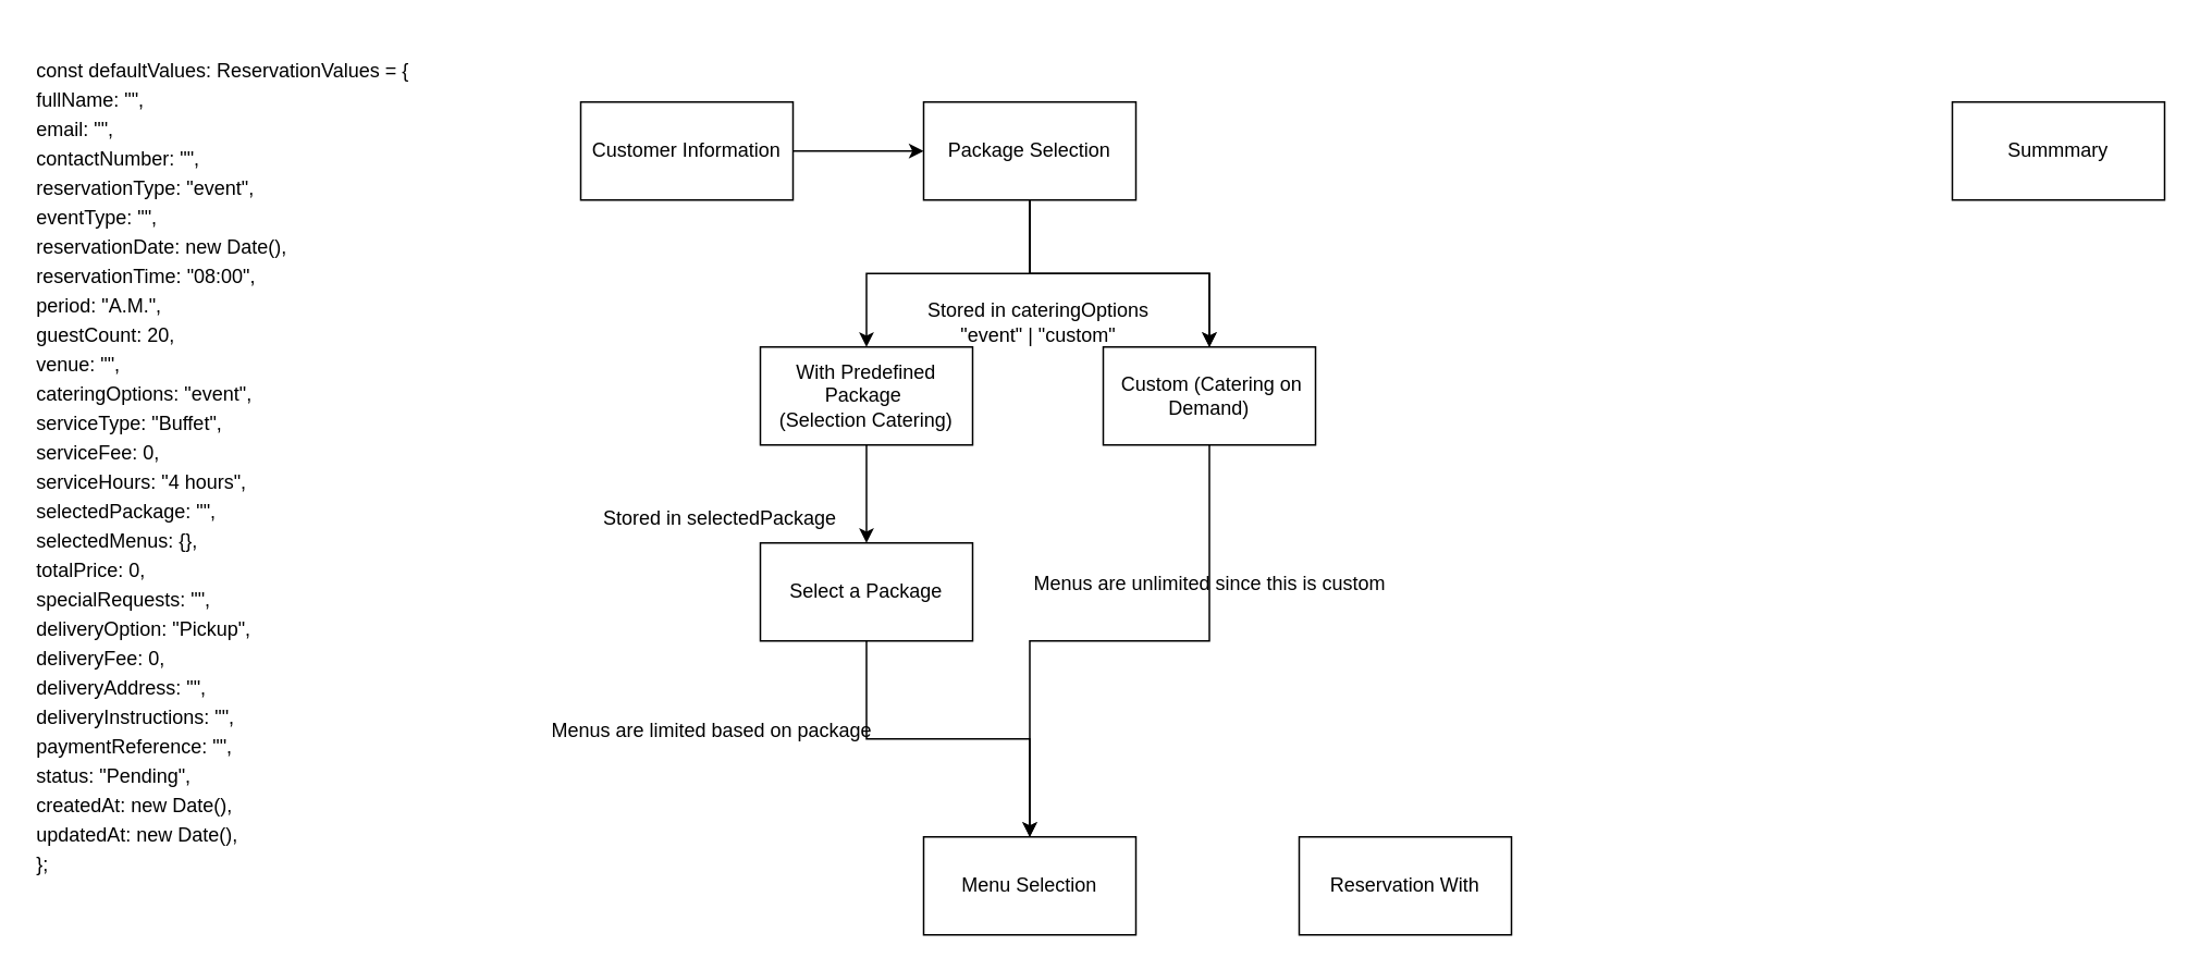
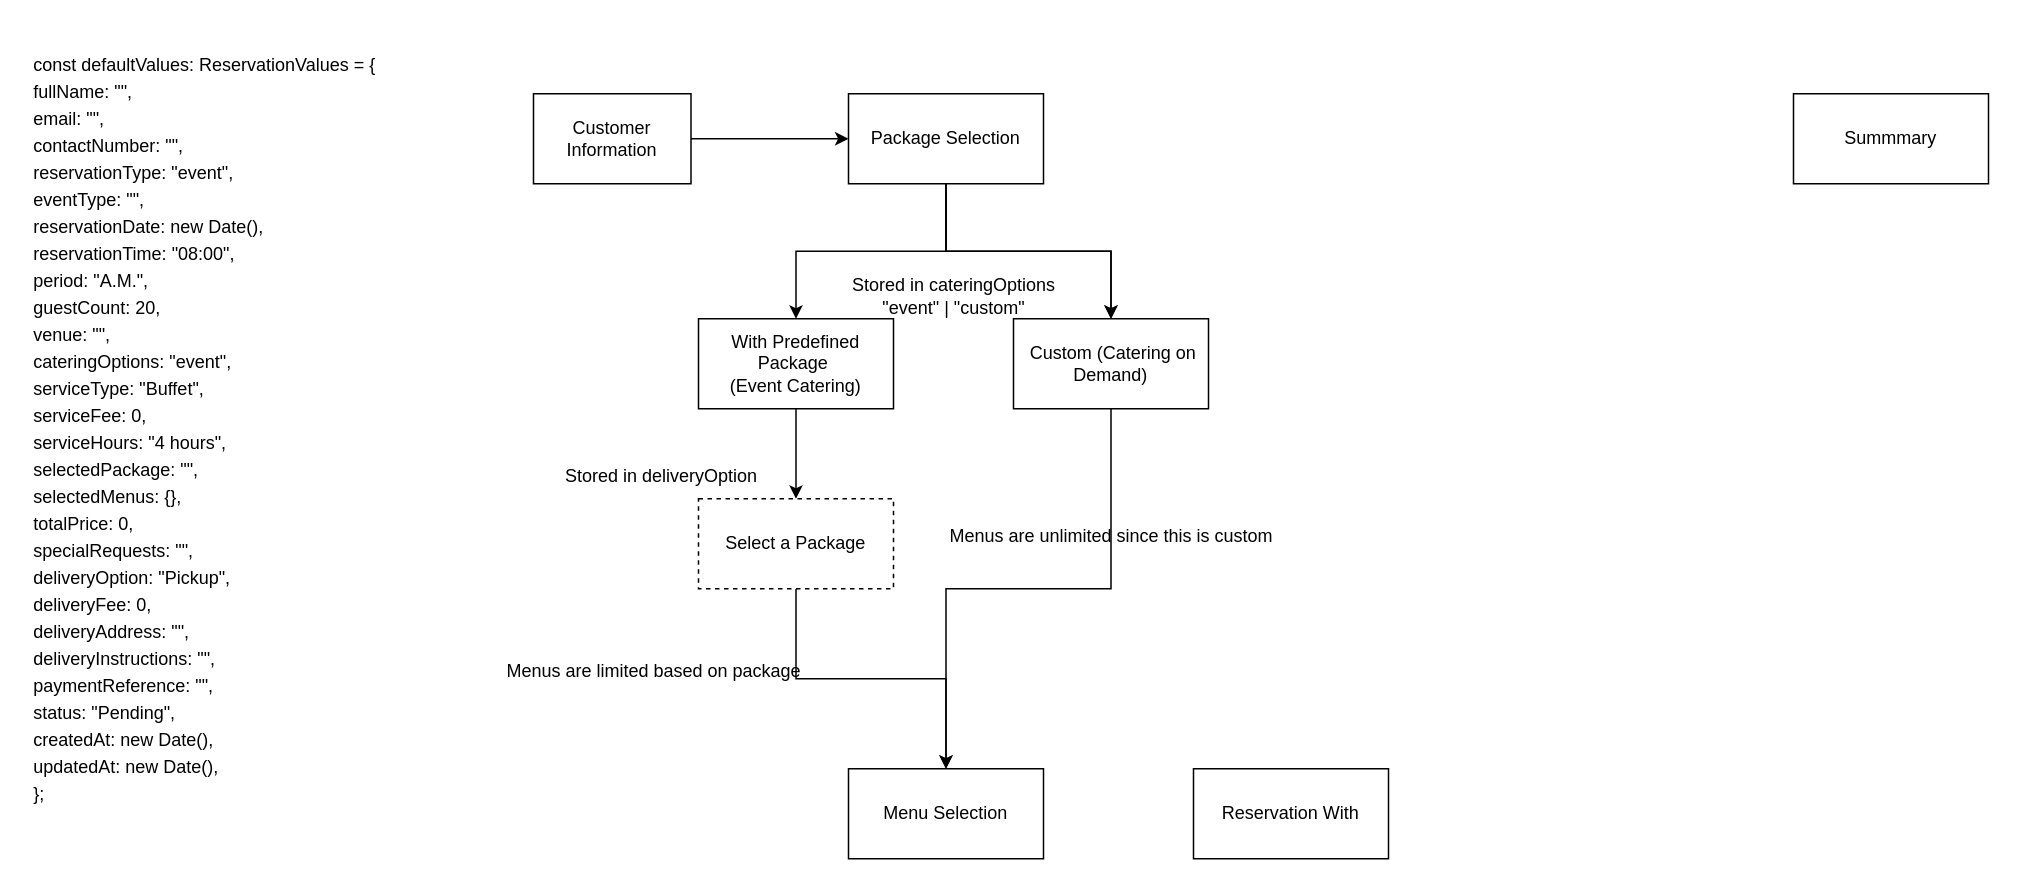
- <mxCell id="3" value="Customer Information" style="rounded=0;whiteSpace=wrap;html=1;" vertex="1" parent="1"><mxGeometry x="355" y="62" width="130" height="60" as="geometry" /></mxCell>
+ <mxCell id="3" value="Customer Information" style="rounded=0;whiteSpace=wrap;html=1;" vertex="1" parent="1"><mxGeometry x="355" y="62" width="105" height="60" as="geometry" /></mxCell>
- <mxCell id="14" value="&lt;div&gt;With Predefined Package&amp;nbsp;&lt;/div&gt;&lt;div&gt;(Selection Catering)&lt;/div&gt;" style="rounded=0;whiteSpace=wrap;html=1;" vertex="1" parent="1"><mxGeometry x="465" y="212" width="130" height="60" as="geometry" /></mxCell>
+ <mxCell id="14" value="&lt;div&gt;With Predefined Package&amp;nbsp;&lt;/div&gt;&lt;div&gt;(Event Catering)&lt;/div&gt;" style="rounded=0;whiteSpace=wrap;html=1;" vertex="1" parent="1"><mxGeometry x="465" y="212" width="130" height="60" as="geometry" /></mxCell>
- <mxCell id="19" value="&lt;div&gt;Stored in selectedPackage&lt;/div&gt;" style="text;html=1;align=center;verticalAlign=middle;resizable=0;points=[];autosize=1;strokeColor=none;fillColor=none;" vertex="1" parent="1"><mxGeometry x="355" y="302" width="170" height="30" as="geometry" /></mxCell>
+ <mxCell id="19" value="&lt;div&gt;Stored in deliveryOption&lt;/div&gt;" style="text;html=1;align=center;verticalAlign=middle;resizable=0;points=[];autosize=1;strokeColor=none;fillColor=none;" vertex="1" parent="1"><mxGeometry x="355" y="302" width="170" height="30" as="geometry" /></mxCell>
- <mxCell id="18" value="Select a Package" style="rounded=0;whiteSpace=wrap;html=1;" vertex="1" parent="1"><mxGeometry x="465" y="332" width="130" height="60" as="geometry" /></mxCell>
+ <mxCell id="18" value="Select a Package" style="rounded=0;whiteSpace=wrap;html=1;dashed=1;" vertex="1" parent="1"><mxGeometry x="465" y="332" width="130" height="60" as="geometry" /></mxCell>
